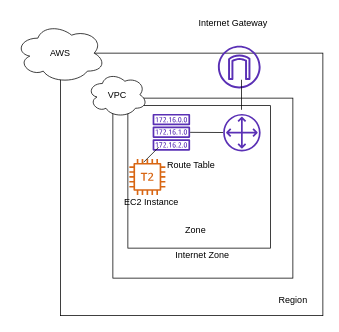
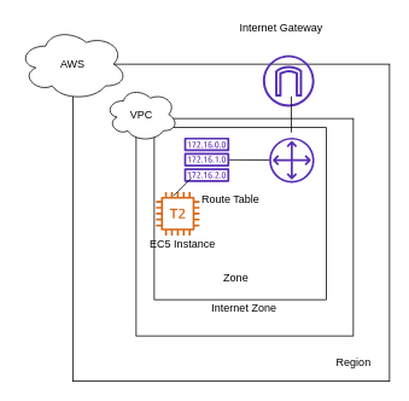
- <mxCell id="13" value="EC2 Instance" style="text;html=1;align=center;verticalAlign=middle;resizable=0;points=[];;autosize=1;" vertex="1" parent="1"><mxGeometry x="156" y="259" width="90" height="20" as="geometry" /></mxCell>
+ <mxCell id="13" value="EC5 Instance" style="text;html=1;align=center;verticalAlign=middle;resizable=0;points=[];;autosize=1;" vertex="1" parent="1"><mxGeometry x="156" y="259" width="90" height="20" as="geometry" /></mxCell>
